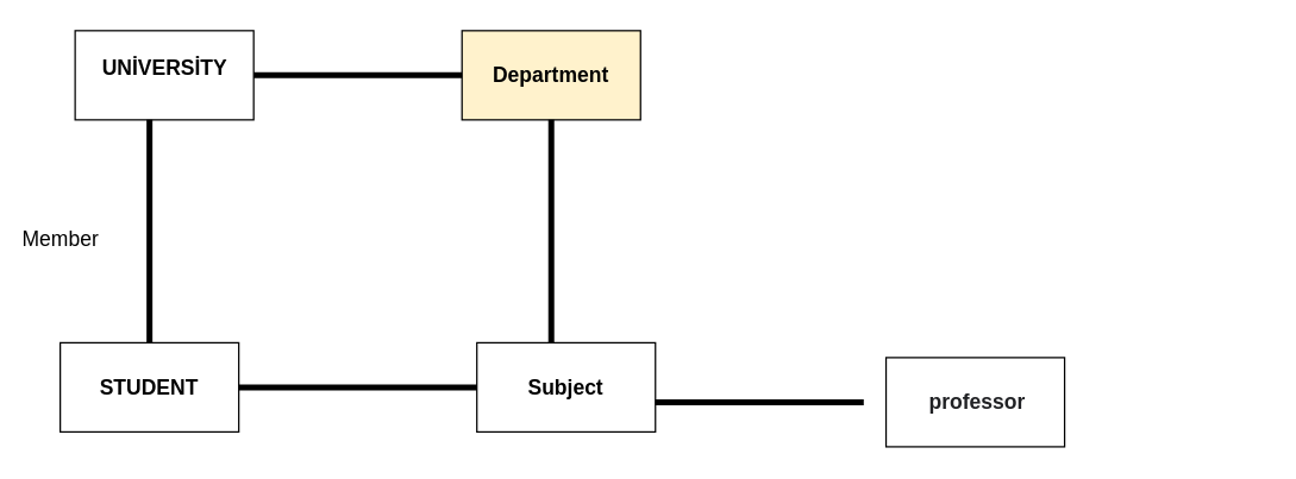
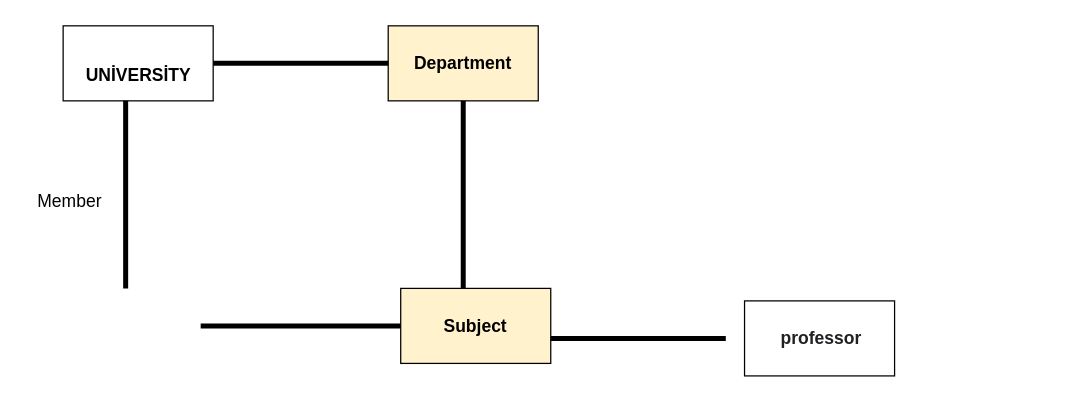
- <mxCell id="12" value="&lt;font style=&quot;font-size: 14px;&quot;&gt;UNİVERSİTY&lt;/font&gt;" style="text;html=1;align=center;verticalAlign=middle;resizable=0;points=[];autosize=1;strokeColor=none;fillColor=none;fontColor=#000000;fontStyle=1" vertex="1" parent="1"><mxGeometry x="60" y="35" width="100" height="20" as="geometry" /></mxCell>
+ <mxCell id="12" value="&lt;font style=&quot;font-size: 14px;&quot;&gt;UNİVERSİTY&lt;/font&gt;" style="text;html=1;align=center;verticalAlign=middle;resizable=0;points=[];autosize=1;strokeColor=none;fillColor=none;fontColor=#000000;fontStyle=1" vertex="1" parent="1"><mxGeometry x="60" y="50" width="100" height="20" as="geometry" /></mxCell>
- <mxCell id="13" value="Member" style="text;html=1;align=center;verticalAlign=middle;resizable=0;points=[];autosize=1;strokeColor=none;fillColor=none;fontSize=14;fontColor=#000000;" vertex="1" parent="1"><mxGeometry x="5" y="150" width="70" height="20" as="geometry" /></mxCell>
+ <mxCell id="13" value="Member" style="text;html=1;align=center;verticalAlign=middle;resizable=0;points=[];autosize=1;strokeColor=none;fillColor=none;fontSize=14;fontColor=#000000;" vertex="1" parent="1"><mxGeometry x="20" y="150" width="70" height="20" as="geometry" /></mxCell>
- <mxCell id="5" value="&lt;font style=&quot;font-size: 14px;&quot;&gt;&lt;b&gt;STUDENT&lt;/b&gt;&lt;/font&gt;" style="rounded=0;whiteSpace=wrap;html=1;" vertex="1" parent="1"><mxGeometry x="40" y="230" width="120" height="60" as="geometry" /></mxCell>
- <mxCell id="3" value="&lt;font style=&quot;font-size: 14px;&quot;&gt;&lt;b&gt;Subject&lt;/b&gt;&lt;/font&gt;" style="rounded=0;whiteSpace=wrap;html=1;" vertex="1" parent="1"><mxGeometry x="320" y="230" width="120" height="60" as="geometry" /></mxCell>
+ <mxCell id="3" value="&lt;font style=&quot;font-size: 14px;&quot;&gt;&lt;b&gt;Subject&lt;/b&gt;&lt;/font&gt;" style="rounded=0;whiteSpace=wrap;html=1;fillColor=#fff2cc;" vertex="1" parent="1"><mxGeometry x="320" y="230" width="120" height="60" as="geometry" /></mxCell>
